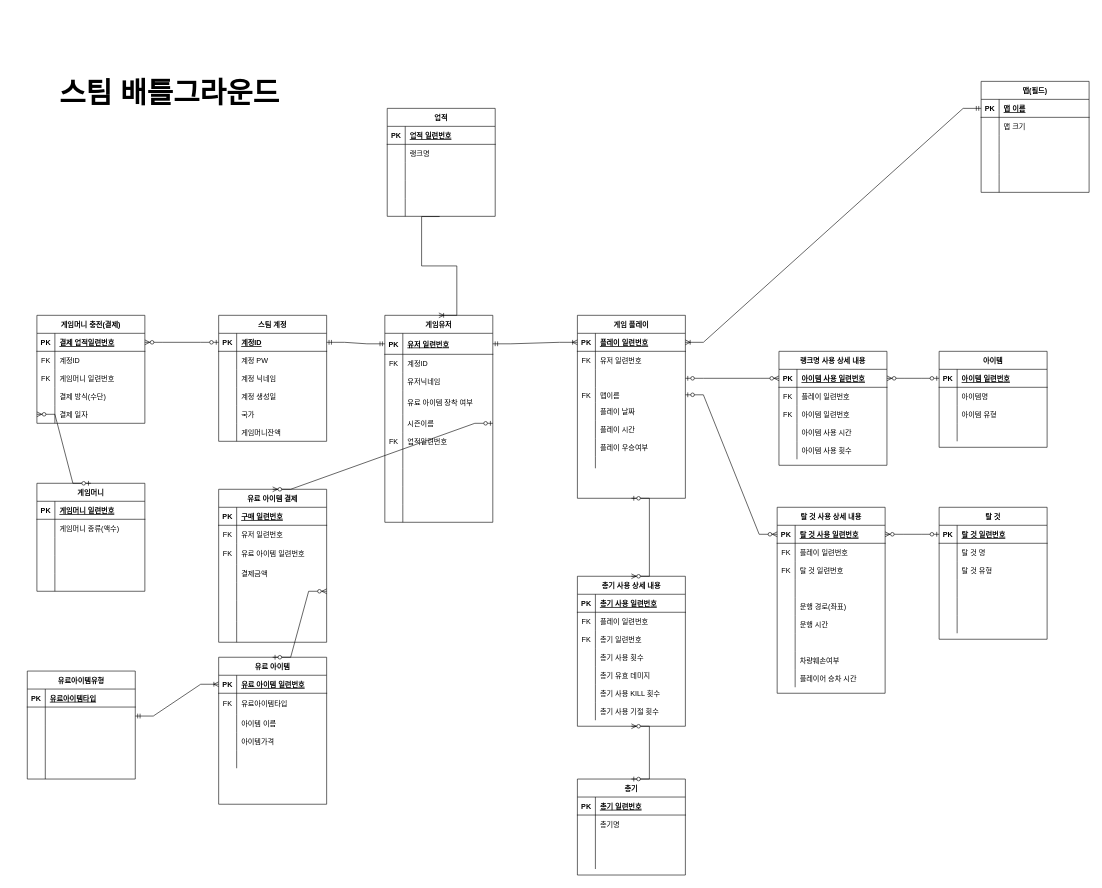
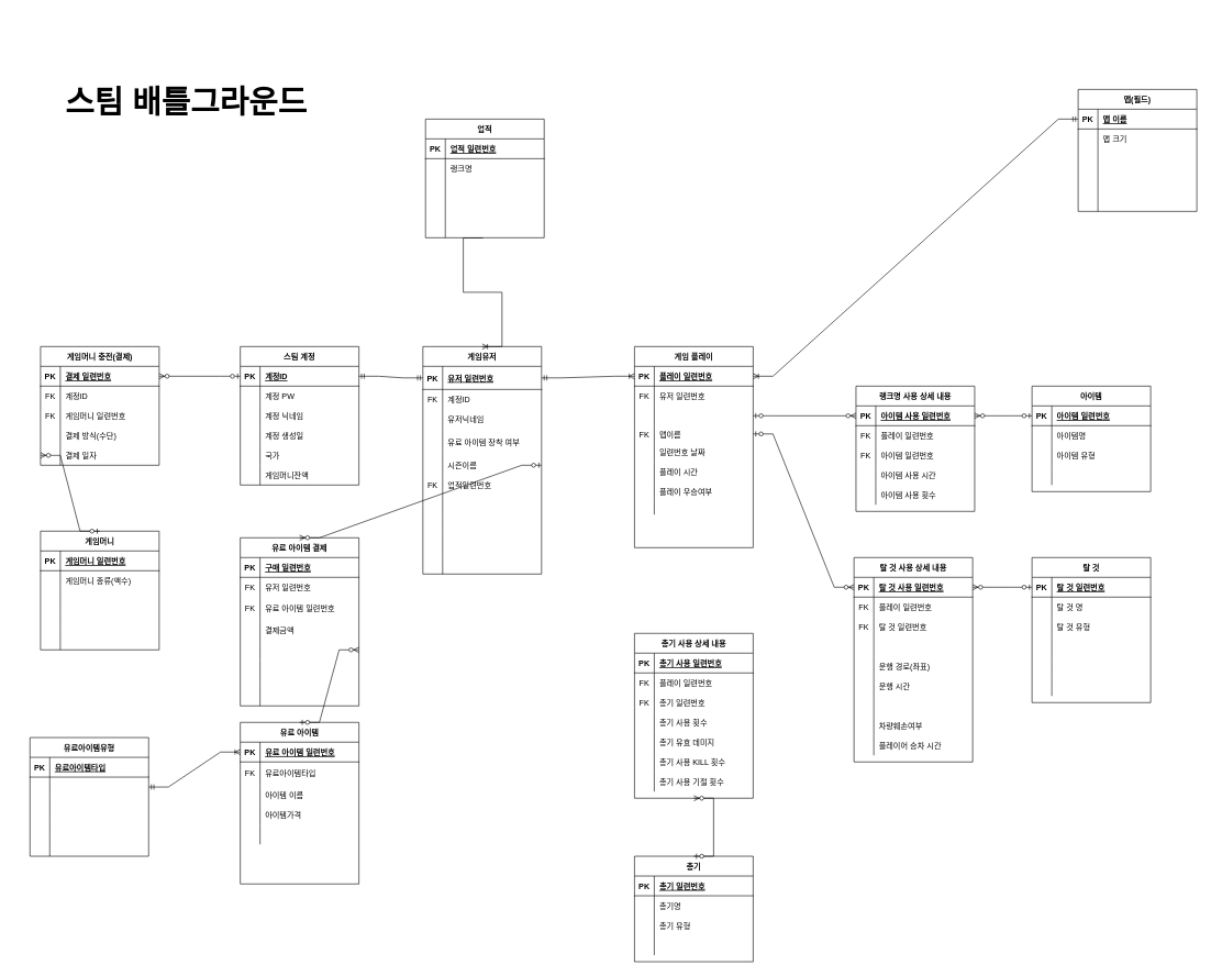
- <mxCell id="195" value="결제 업적일련번호" style="shape=partialRectangle;connectable=0;fillColor=none;top=0;left=0;bottom=0;right=0;align=left;spacingLeft=6;fontStyle=5;overflow=hidden;" parent="193" vertex="1"><mxGeometry x="30" width="150" height="30" as="geometry"><mxRectangle width="150" height="30" as="alternateBounds" /></mxGeometry></mxCell>
+ <mxCell id="195" value="결제 일련번호" style="shape=partialRectangle;connectable=0;fillColor=none;top=0;left=0;bottom=0;right=0;align=left;spacingLeft=6;fontStyle=5;overflow=hidden;" parent="193" vertex="1"><mxGeometry x="30" width="150" height="30" as="geometry"><mxRectangle width="150" height="30" as="alternateBounds" /></mxGeometry></mxCell>
- <mxCell id="161" value="플레이 날짜" style="shape=partialRectangle;connectable=0;fillColor=none;top=0;left=0;bottom=0;right=0;align=left;spacingLeft=6;overflow=hidden;" parent="159" vertex="1"><mxGeometry x="30" width="150" height="30" as="geometry"><mxRectangle width="150" height="30" as="alternateBounds" /></mxGeometry></mxCell>
+ <mxCell id="161" value="일련번호 날짜" style="shape=partialRectangle;connectable=0;fillColor=none;top=0;left=0;bottom=0;right=0;align=left;spacingLeft=6;overflow=hidden;" parent="159" vertex="1"><mxGeometry x="30" width="150" height="30" as="geometry"><mxRectangle width="150" height="30" as="alternateBounds" /></mxGeometry></mxCell>
- <mxCell id="303" value="" style="edgeStyle=entityRelationEdgeStyle;fontSize=12;html=1;endArrow=ERzeroToMany;startArrow=ERzeroToOne;rounded=0;exitX=0.5;exitY=1;exitDx=0;exitDy=0;entryX=0.5;entryY=0;entryDx=0;entryDy=0;" parent="1" source="146" target="280" edge="1"><mxGeometry width="100" height="100" relative="1" as="geometry"><mxPoint x="1205" y="880" as="sourcePoint" /><mxPoint x="1305" y="780" as="targetPoint" /></mxGeometry></mxCell>
+ <mxCell id="44" value="총기 유형" style="shape=partialRectangle;connectable=0;fillColor=none;top=0;left=0;bottom=0;right=0;align=left;spacingLeft=6;overflow=hidden;" parent="42" vertex="1"><mxGeometry x="30" width="150" height="30" as="geometry"><mxRectangle width="150" height="30" as="alternateBounds" /></mxGeometry></mxCell>
